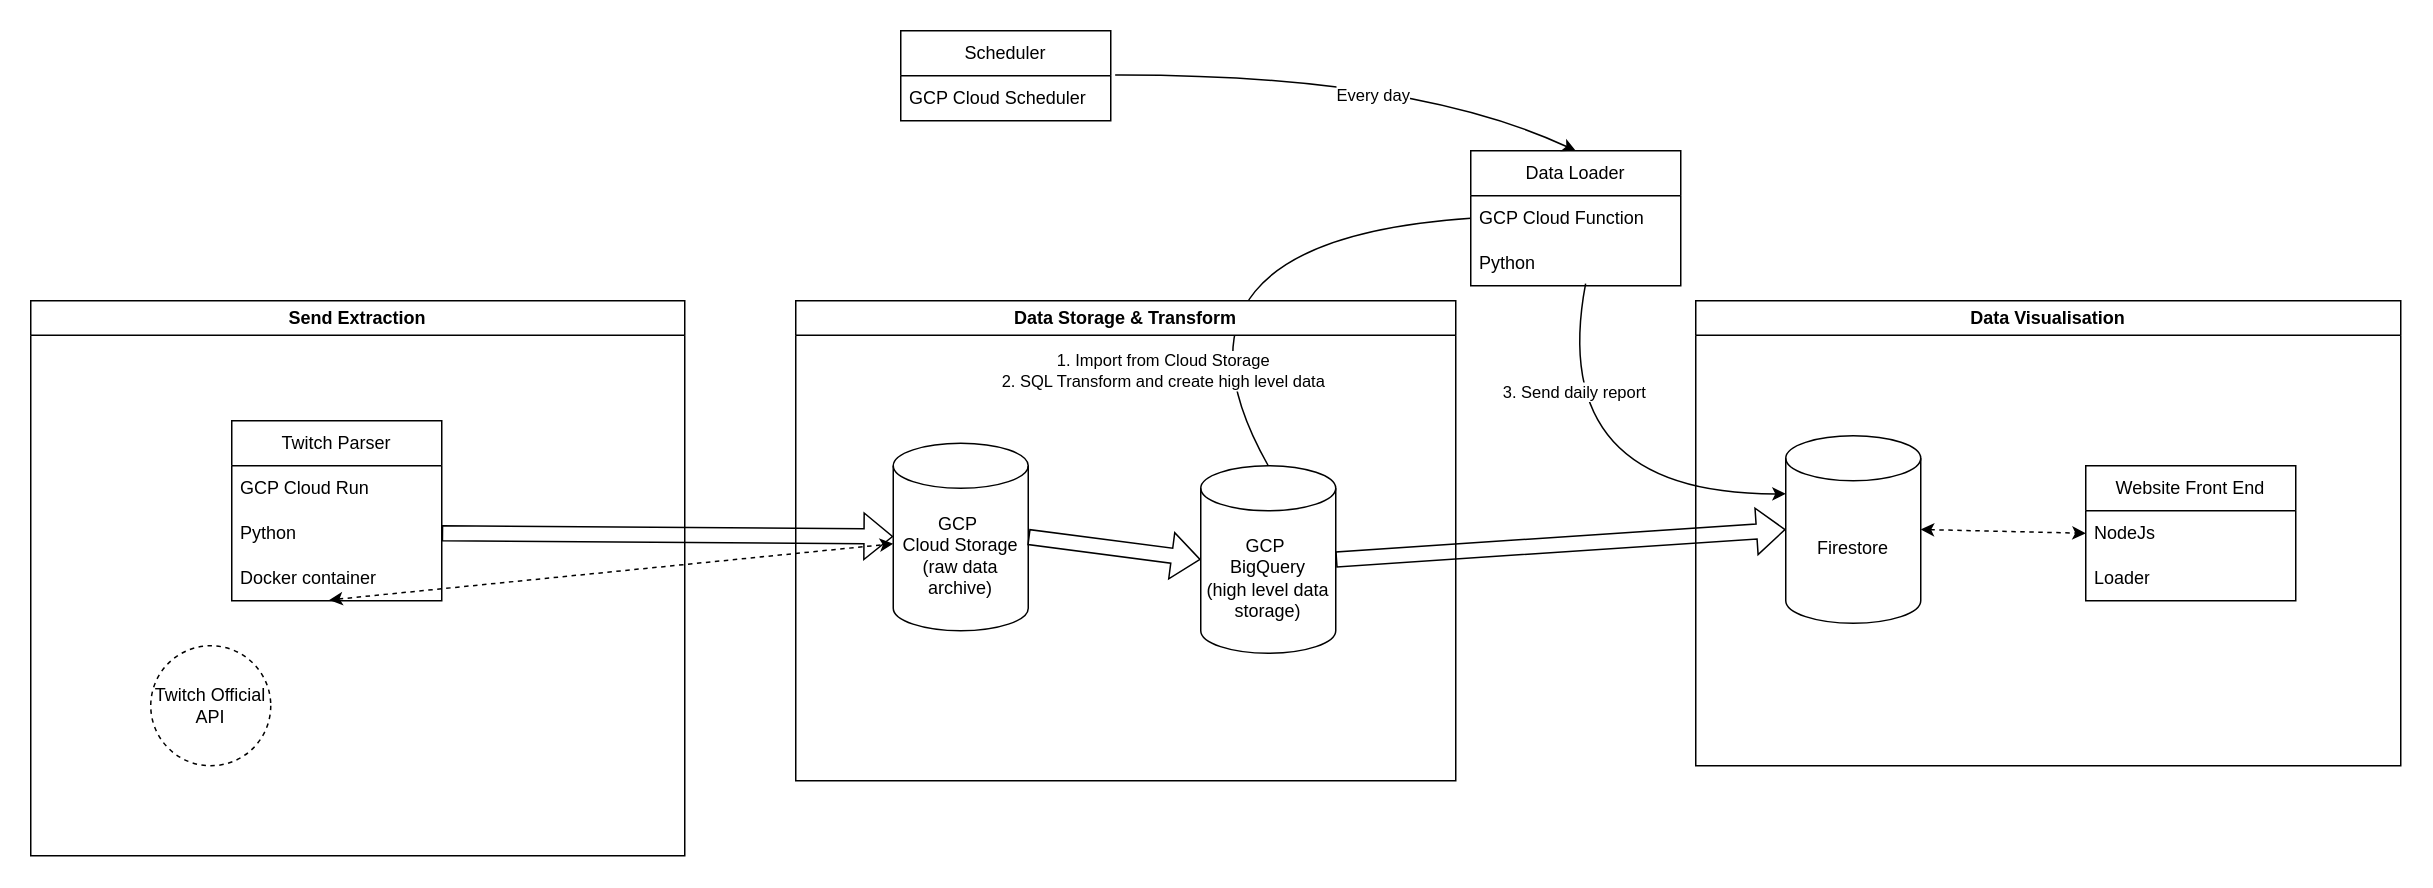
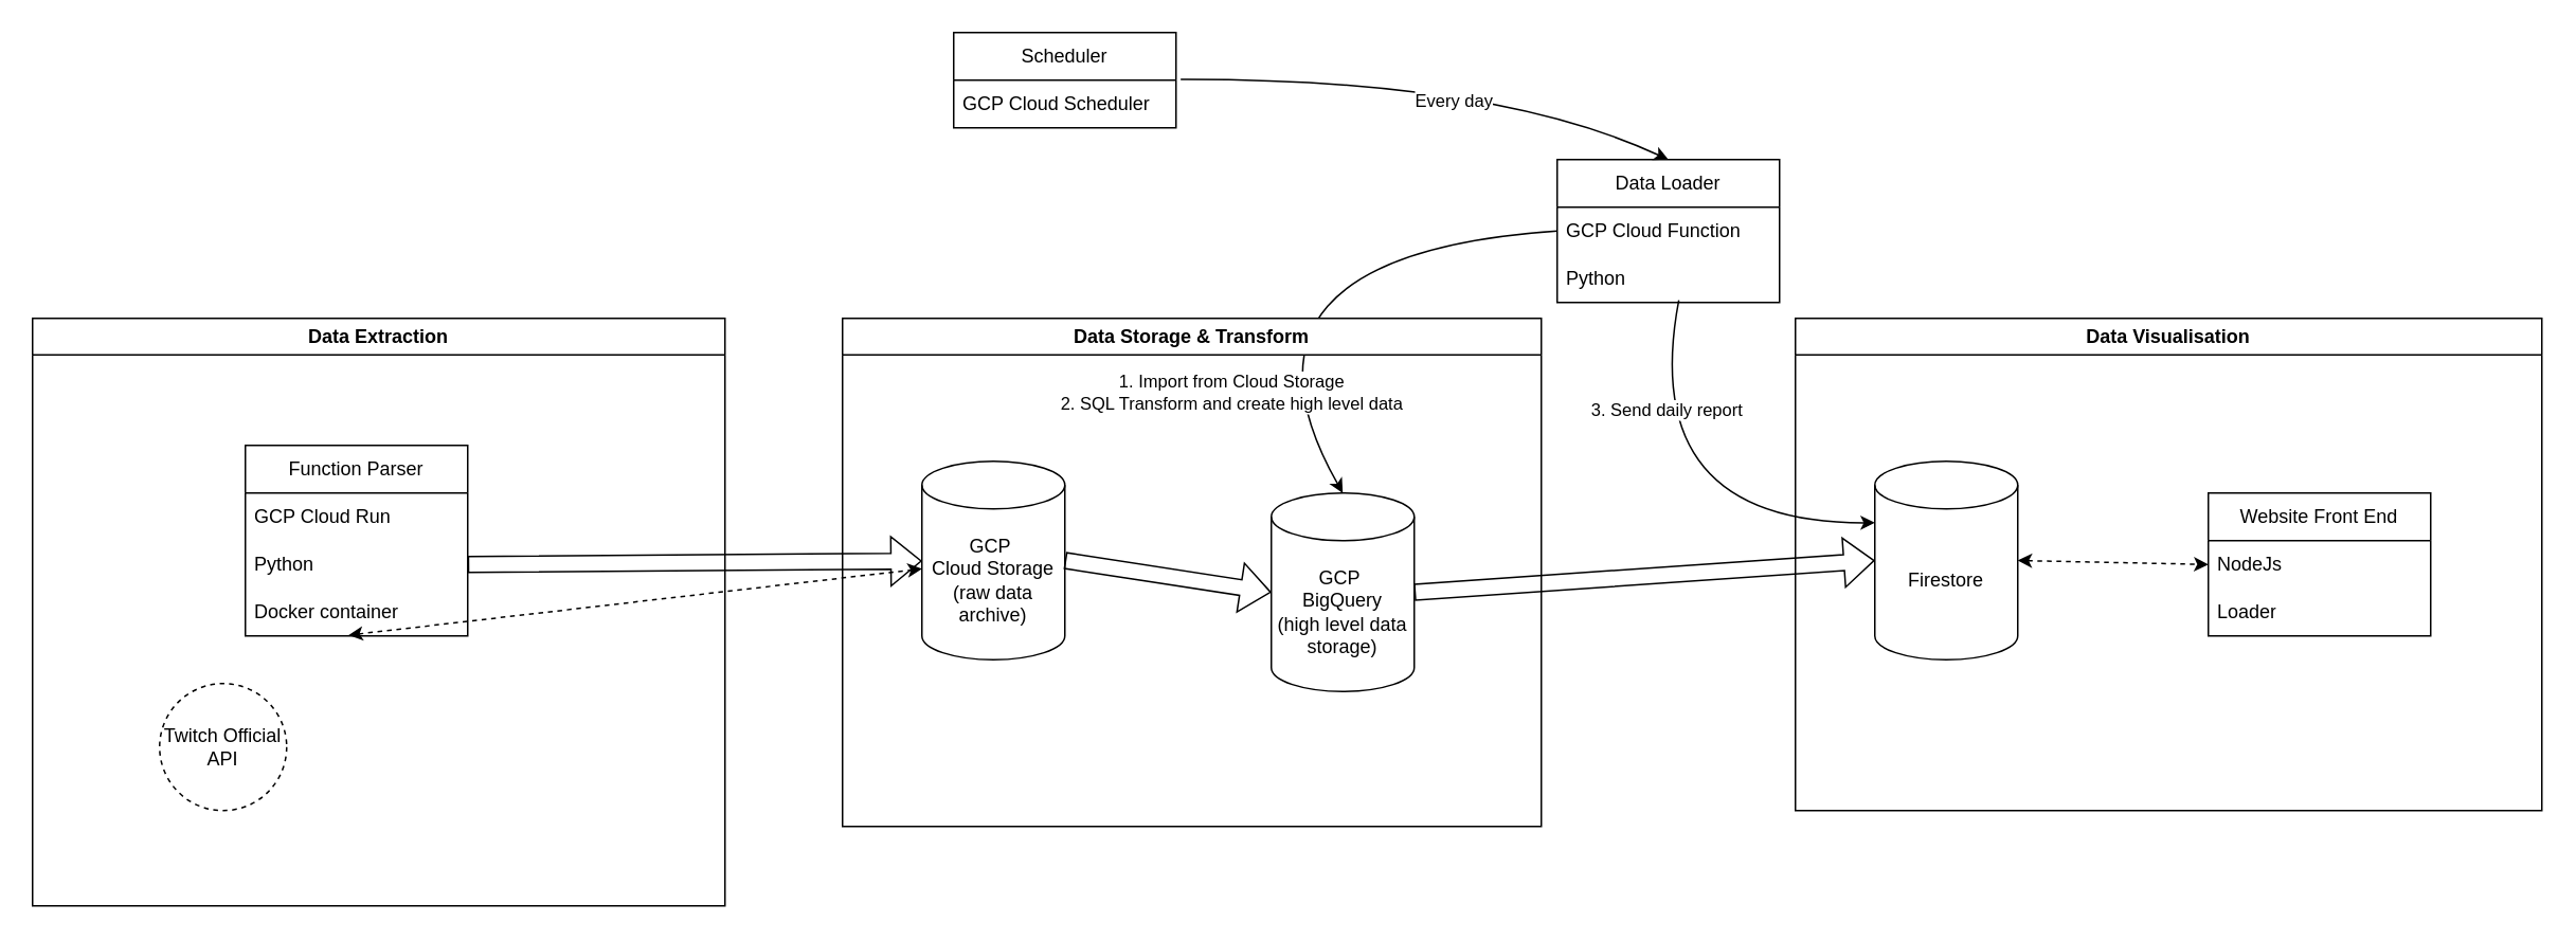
- <mxCell id="18" value="Send Extraction" style="swimlane;whiteSpace=wrap;html=1;" vertex="1" parent="1"><mxGeometry x="20" y="200" width="436" height="370" as="geometry" /></mxCell>
+ <mxCell id="18" value="Data Extraction" style="swimlane;whiteSpace=wrap;html=1;" vertex="1" parent="1"><mxGeometry x="20" y="200" width="436" height="370" as="geometry" /></mxCell>
- <mxCell id="19" value="Twitch Parser" style="swimlane;fontStyle=0;childLayout=stackLayout;horizontal=1;startSize=30;horizontalStack=0;resizeParent=1;resizeParentMax=0;resizeLast=0;collapsible=1;marginBottom=0;whiteSpace=wrap;html=1;" vertex="1" parent="18"><mxGeometry x="134" y="80" width="140" height="120" as="geometry" /></mxCell>
+ <mxCell id="19" value="Function Parser" style="swimlane;fontStyle=0;childLayout=stackLayout;horizontal=1;startSize=30;horizontalStack=0;resizeParent=1;resizeParentMax=0;resizeLast=0;collapsible=1;marginBottom=0;whiteSpace=wrap;html=1;" vertex="1" parent="18"><mxGeometry x="134" y="80" width="140" height="120" as="geometry" /></mxCell>
- <mxCell id="8" value="1. Import from Cloud Storage&lt;br&gt;2. SQL Transform and create high level data" style="curved=1;endArrow=none;html=1;rounded=0;exitX=0;exitY=0.5;exitDx=0;exitDy=0;entryX=0.5;entryY=0;entryDx=0;entryDy=0;entryPerimeter=0;" edge="1" parent="1" source="6" target="26"><mxGeometry x="0.548" y="-30" width="50" height="50" relative="1" as="geometry"><mxPoint x="820" y="300" as="sourcePoint" /><mxPoint x="870" y="250" as="targetPoint" /><Array as="points"><mxPoint x="760" y="160" /></Array><mxPoint as="offset" /></mxGeometry></mxCell>
+ <mxCell id="8" value="1. Import from Cloud Storage&lt;br&gt;2. SQL Transform and create high level data" style="curved=1;endArrow=classic;html=1;rounded=0;exitX=0;exitY=0.5;exitDx=0;exitDy=0;entryX=0.5;entryY=0;entryDx=0;entryDy=0;entryPerimeter=0;" edge="1" parent="1" source="6" target="26"><mxGeometry x="0.548" y="-30" width="50" height="50" relative="1" as="geometry"><mxPoint x="820" y="300" as="sourcePoint" /><mxPoint x="870" y="250" as="targetPoint" /><Array as="points"><mxPoint x="760" y="160" /></Array><mxPoint as="offset" /></mxGeometry></mxCell>
- <mxCell id="13" value="Firestore" style="shape=cylinder3;whiteSpace=wrap;html=1;boundedLbl=1;backgroundOutline=1;size=15;" vertex="1" parent="12"><mxGeometry x="60" y="90" width="90" height="125" as="geometry" /></mxCell>
+ <mxCell id="13" value="Firestore" style="shape=cylinder3;whiteSpace=wrap;html=1;boundedLbl=1;backgroundOutline=1;size=15;" vertex="1" parent="12"><mxGeometry x="50" y="90" width="90" height="125" as="geometry" /></mxCell>
- <mxCell id="27" value="GCP&amp;nbsp;&lt;br&gt;Cloud Storage&lt;br&gt;(raw data archive)" style="shape=cylinder3;whiteSpace=wrap;html=1;boundedLbl=1;backgroundOutline=1;size=15;" vertex="1" parent="25"><mxGeometry x="65" y="95" width="90" height="125" as="geometry" /></mxCell>
+ <mxCell id="27" value="GCP&amp;nbsp;&lt;br&gt;Cloud Storage&lt;br&gt;(raw data archive)" style="shape=cylinder3;whiteSpace=wrap;html=1;boundedLbl=1;backgroundOutline=1;size=15;" vertex="1" parent="25"><mxGeometry x="50" y="90" width="90" height="125" as="geometry" /></mxCell>
